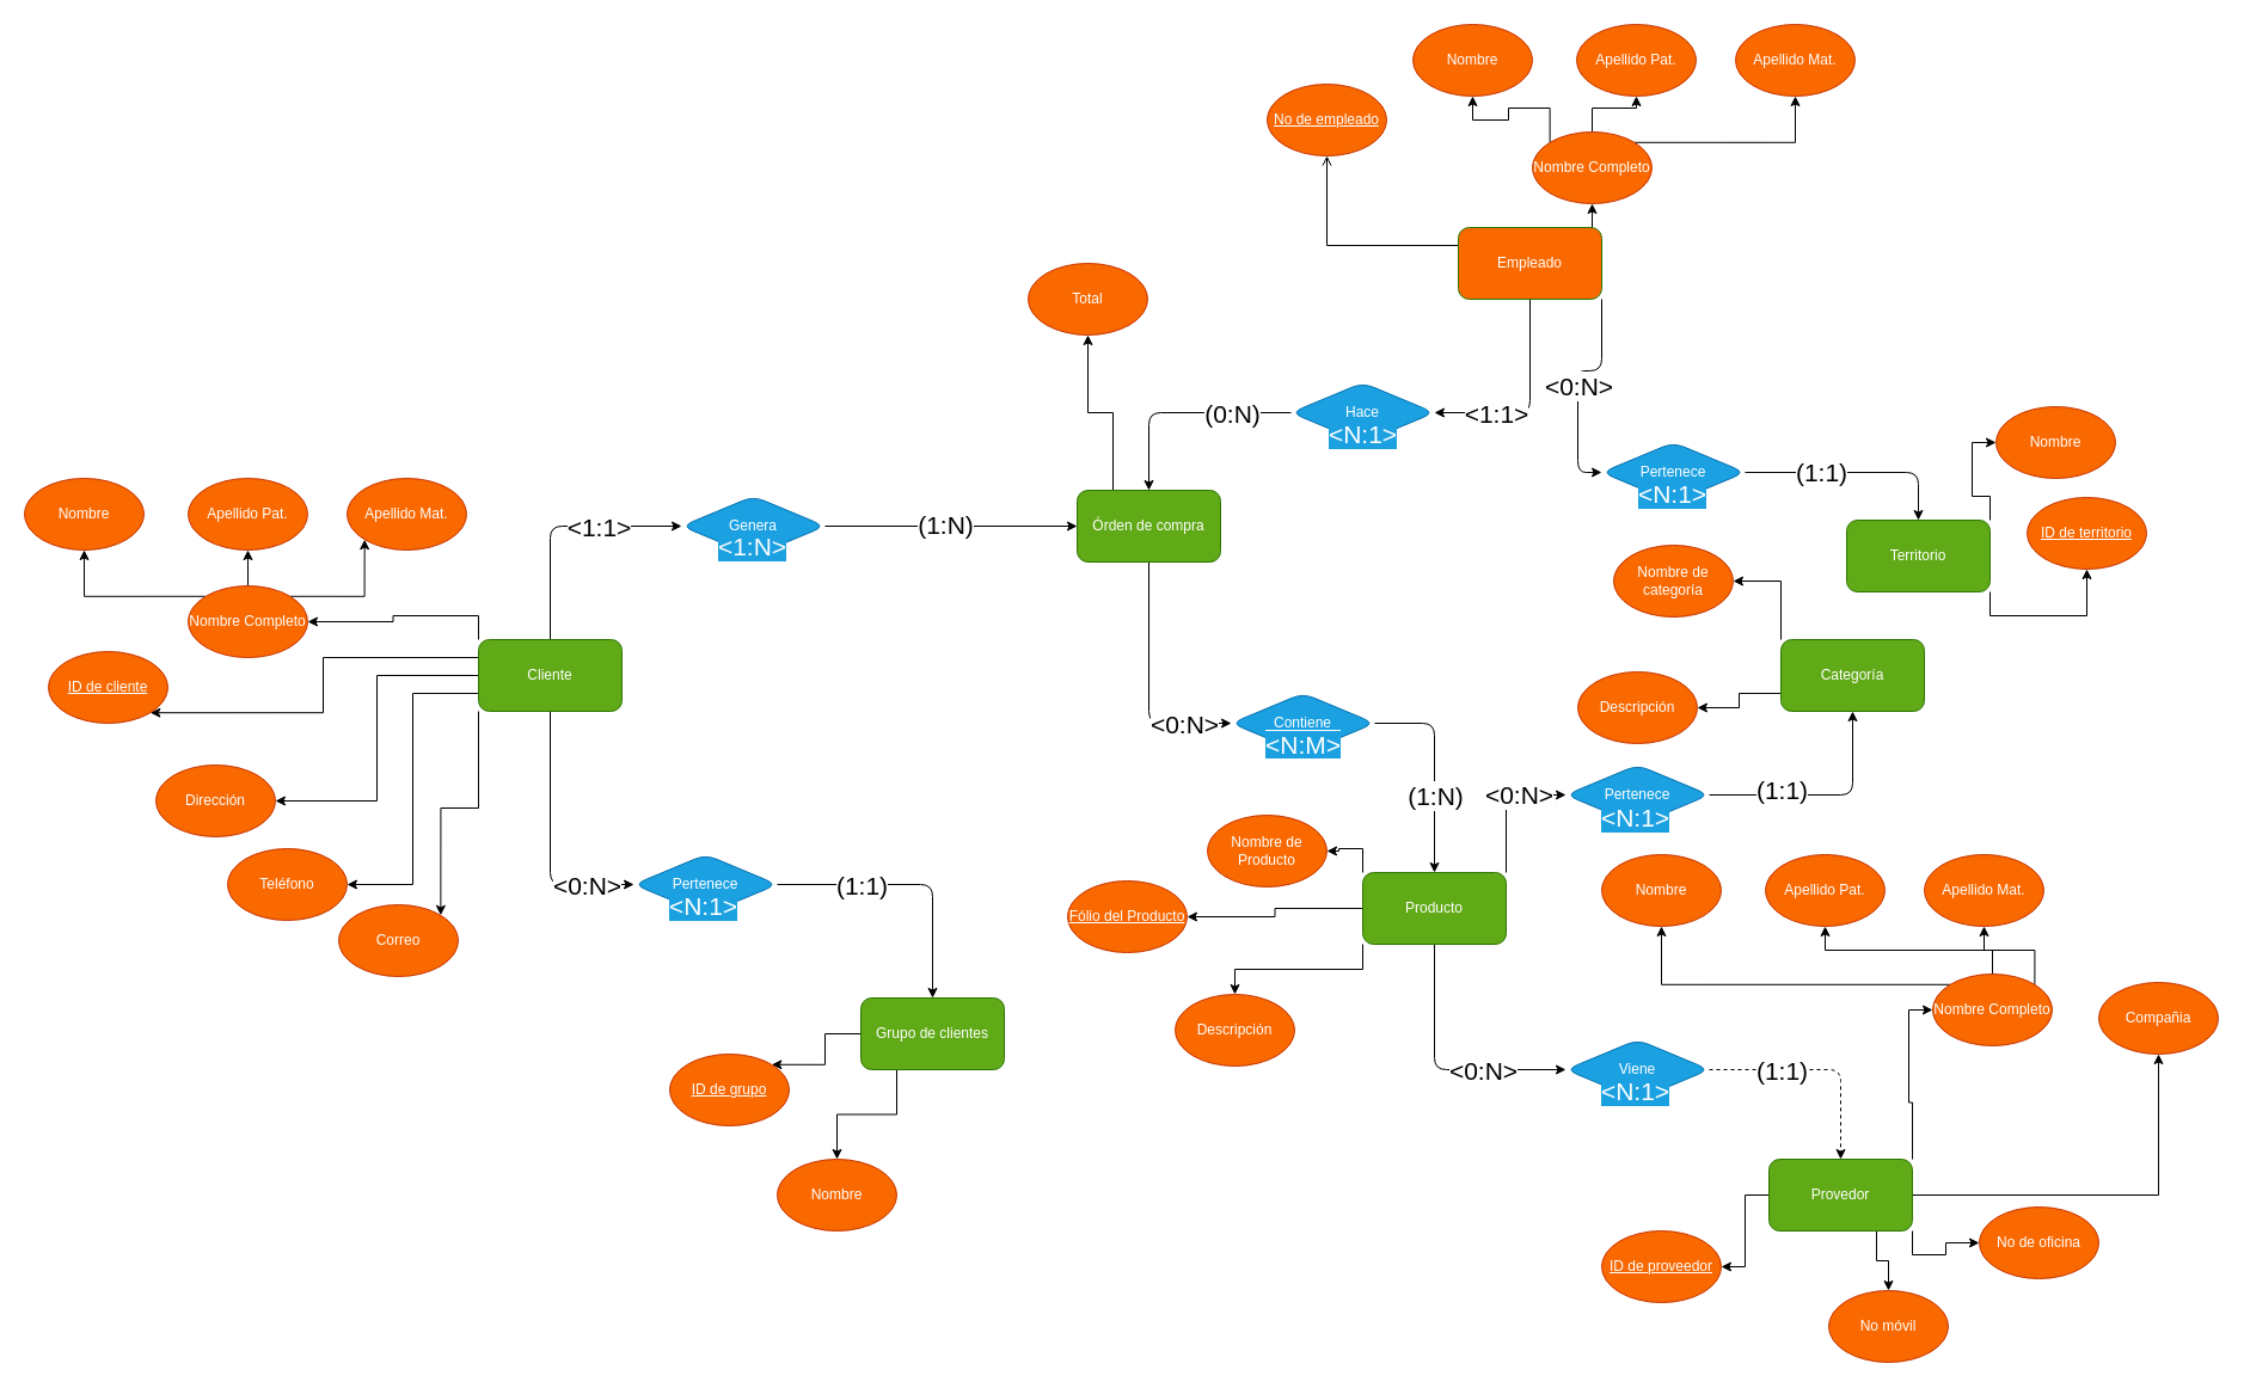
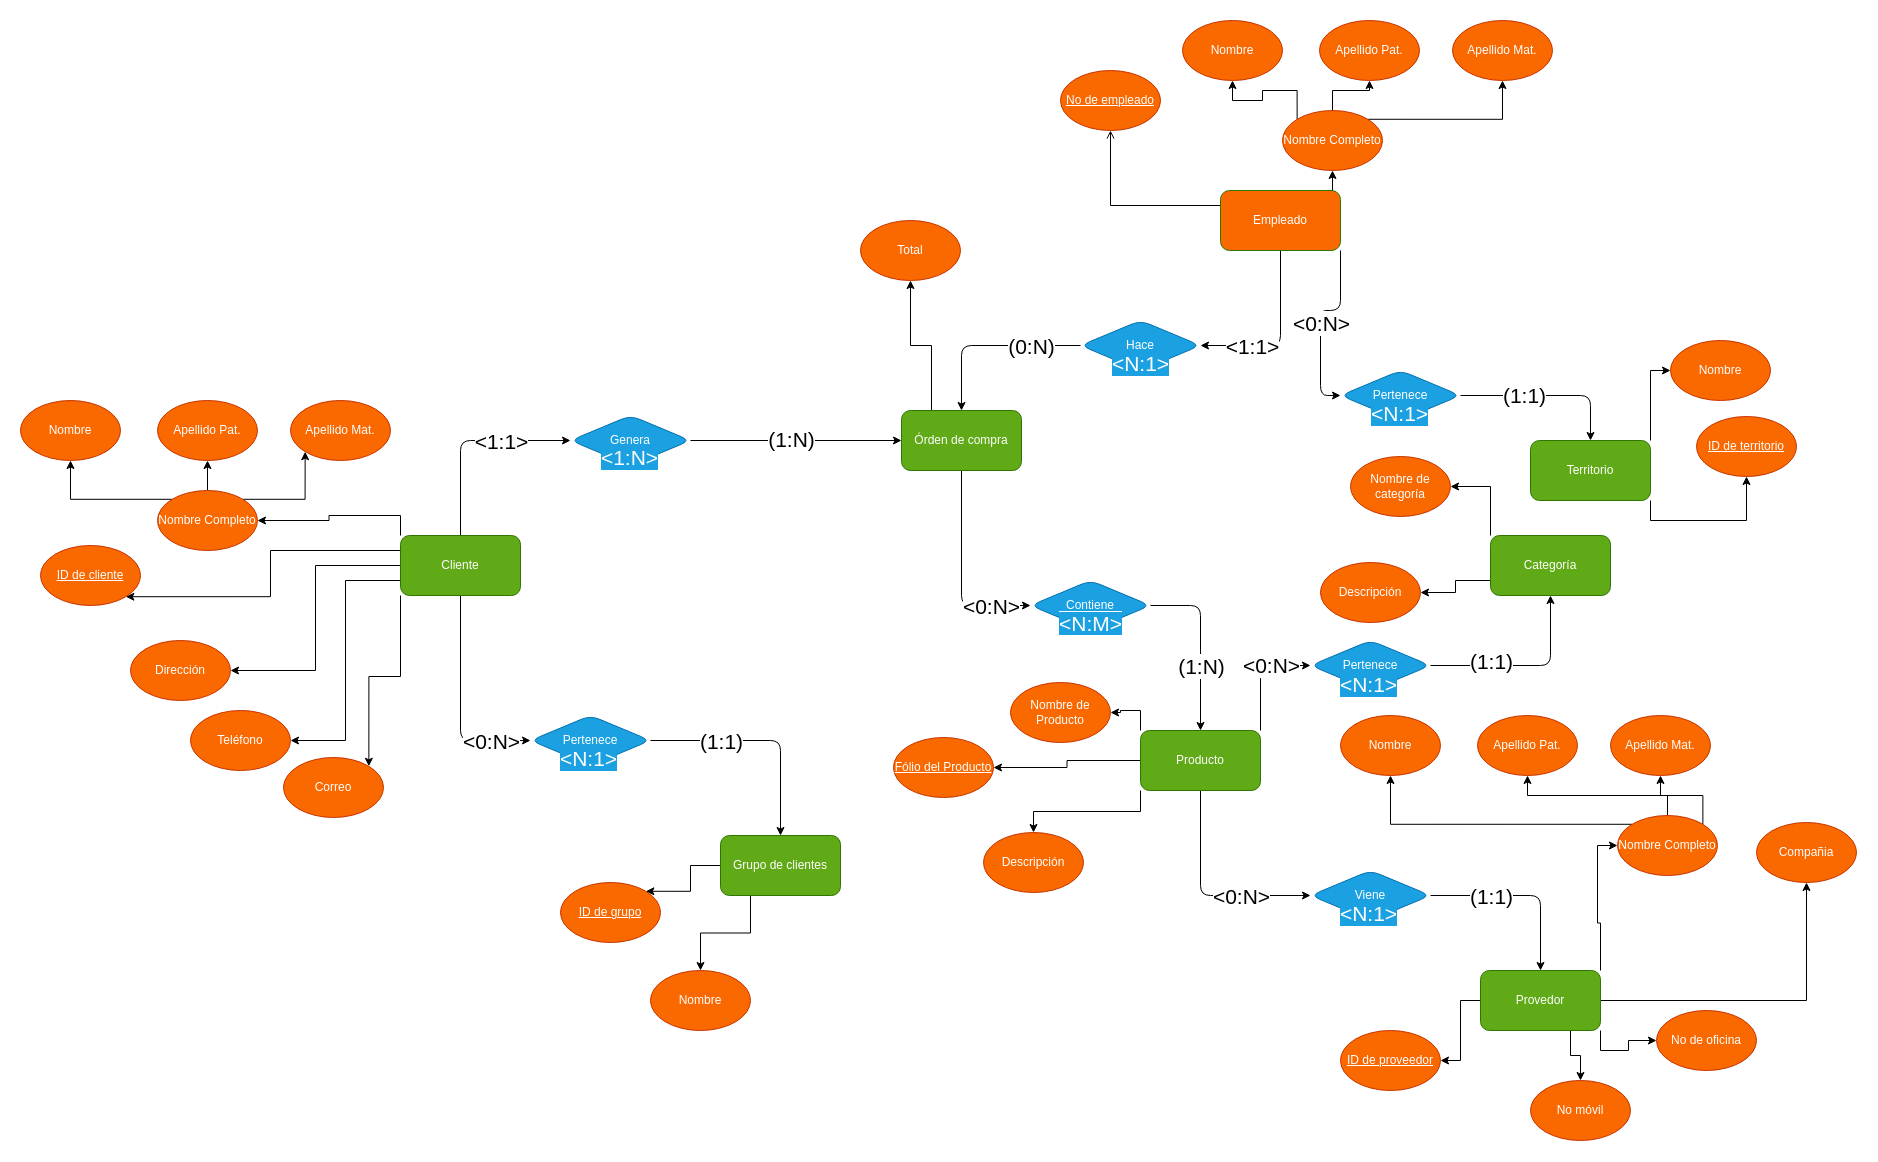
- <mxCell id="10" value="Territorio" style="rounded=1;whiteSpace=wrap;html=1;fillColor=#60a917;fontColor=#ffffff;strokeColor=#2D7600;" parent="1" vertex="1"><mxGeometry x="1545" y="435" width="120" height="60" as="geometry" /></mxCell>
+ <mxCell id="10" value="Territorio" style="rounded=1;whiteSpace=wrap;html=1;fillColor=#60a917;fontColor=#ffffff;strokeColor=#2D7600;" parent="1" vertex="1"><mxGeometry x="1530" y="440" width="120" height="60" as="geometry" /></mxCell>
- <mxCell id="55" style="edgeStyle=orthogonalEdgeStyle;rounded=1;orthogonalLoop=1;jettySize=auto;html=1;exitX=1;exitY=0.5;exitDx=0;exitDy=0;dashed=1;" parent="1" source="56" target="54" edge="1"><mxGeometry relative="1" as="geometry" /></mxCell>
+ <mxCell id="55" style="edgeStyle=orthogonalEdgeStyle;rounded=1;orthogonalLoop=1;jettySize=auto;html=1;exitX=1;exitY=0.5;exitDx=0;exitDy=0;" parent="1" source="56" target="54" edge="1"><mxGeometry relative="1" as="geometry" /></mxCell>
